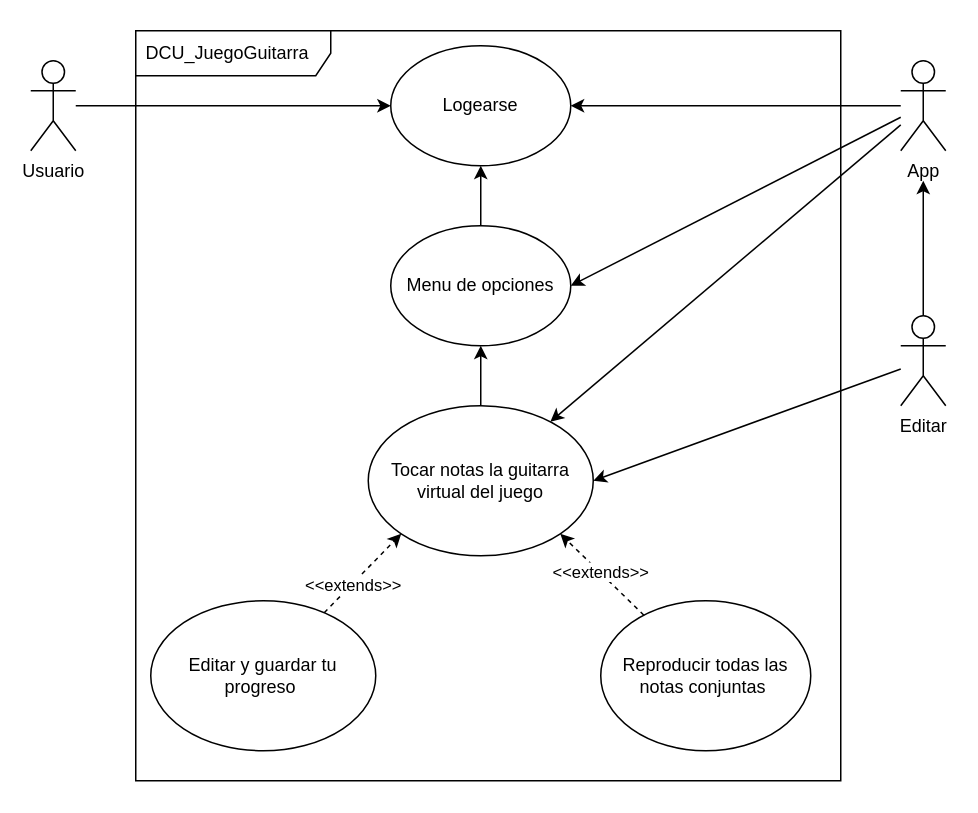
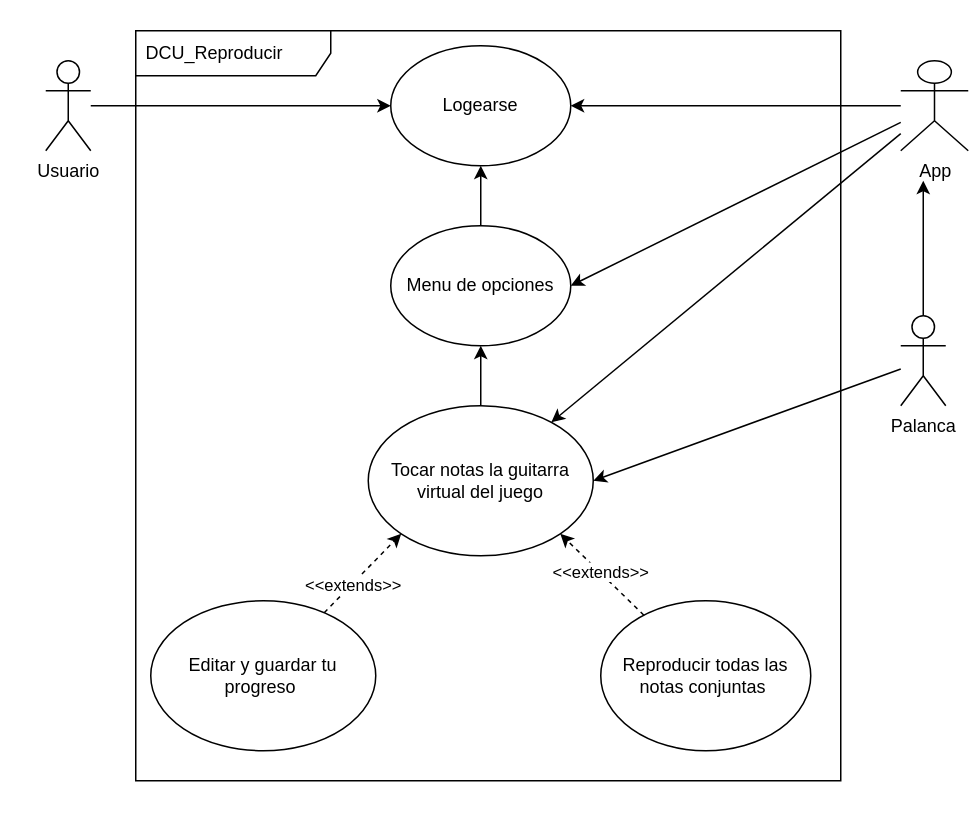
- <mxCell id="20" value="DCU_JuegoGuitarra" style="shape=umlFrame;whiteSpace=wrap;html=1;width=130;height=30;boundedLbl=1;verticalAlign=middle;align=left;spacingLeft=5;" vertex="1" parent="1"><mxGeometry x="90" y="20" width="470" height="500" as="geometry" /></mxCell>
+ <mxCell id="20" value="DCU_Reproducir" style="shape=umlFrame;whiteSpace=wrap;html=1;width=130;height=30;boundedLbl=1;verticalAlign=middle;align=left;spacingLeft=5;" vertex="1" parent="1"><mxGeometry x="90" y="20" width="470" height="500" as="geometry" /></mxCell>
- <mxCell id="3" value="Usuario" style="shape=umlActor;verticalLabelPosition=bottom;verticalAlign=top;html=1;" parent="1" vertex="1"><mxGeometry x="20" y="40" width="30" height="60" as="geometry" /></mxCell>
+ <mxCell id="3" value="Usuario" style="shape=umlActor;verticalLabelPosition=bottom;verticalAlign=top;html=1;" parent="1" vertex="1"><mxGeometry x="30" y="40" width="30" height="60" as="geometry" /></mxCell>
- <mxCell id="7" value="App" style="shape=umlActor;verticalLabelPosition=bottom;verticalAlign=top;html=1;" parent="1" vertex="1"><mxGeometry x="600" y="40" width="30" height="60" as="geometry" /></mxCell>
+ <mxCell id="7" value="App" style="shape=umlActor;verticalLabelPosition=bottom;verticalAlign=top;html=1;" parent="1" vertex="1"><mxGeometry x="600" y="40" width="45" height="60" as="geometry" /></mxCell>
- <mxCell id="10" value="Editar" style="shape=umlActor;verticalLabelPosition=bottom;verticalAlign=top;html=1;" parent="1" vertex="1"><mxGeometry x="600" y="210" width="30" height="60" as="geometry" /></mxCell>
+ <mxCell id="10" value="Palanca" style="shape=umlActor;verticalLabelPosition=bottom;verticalAlign=top;html=1;" parent="1" vertex="1"><mxGeometry x="600" y="210" width="30" height="60" as="geometry" /></mxCell>
